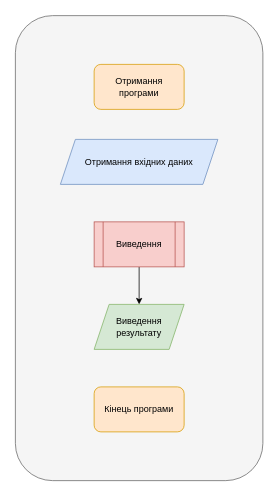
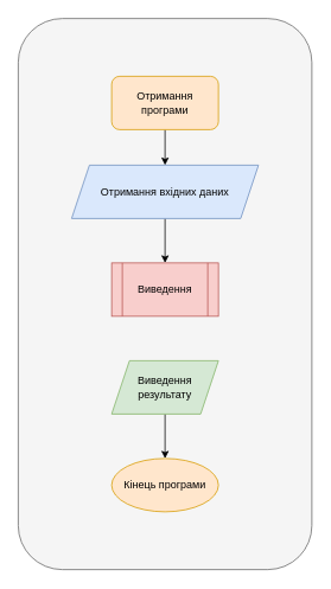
+ <mxCell id="3" style="edgeStyle=orthogonalEdgeStyle;rounded=0;orthogonalLoop=1;jettySize=auto;html=1;entryX=0.5;entryY=0;entryDx=0;entryDy=0;" parent="1" source="4" target="6" edge="1"><mxGeometry relative="1" as="geometry" /></mxCell>
+ <mxCell id="5" style="edgeStyle=orthogonalEdgeStyle;rounded=0;orthogonalLoop=1;jettySize=auto;html=1;exitX=0.5;exitY=1;exitDx=0;exitDy=0;entryX=0.5;entryY=0;entryDx=0;entryDy=0;" parent="1" source="6" target="8" edge="1"><mxGeometry relative="1" as="geometry" /></mxCell>
- <mxCell id="7" style="edgeStyle=orthogonalEdgeStyle;rounded=0;orthogonalLoop=1;jettySize=auto;html=1;exitX=0.5;exitY=1;exitDx=0;exitDy=0;entryX=0.5;entryY=0;entryDx=0;entryDy=0;" parent="1" source="8" target="10" edge="1"><mxGeometry relative="1" as="geometry" /></mxCell>
+ <mxCell id="9" style="edgeStyle=orthogonalEdgeStyle;rounded=0;orthogonalLoop=1;jettySize=auto;html=1;entryX=0.5;entryY=0;entryDx=0;entryDy=0;" parent="1" source="10" target="11" edge="1"><mxGeometry relative="1" as="geometry" /></mxCell>
- <mxCell id="11" value="Кінець програми" style="rounded=1;whiteSpace=wrap;html=1;fillColor=#ffe6cc;strokeColor=#d79b00;" parent="1" vertex="1"><mxGeometry x="125" y="515" width="120" height="60" as="geometry" /></mxCell>
+ <mxCell id="11" value="Кінець програми" style="ellipse;whiteSpace=wrap;html=1;fillColor=#ffe6cc;strokeColor=#d79b00;" parent="1" vertex="1"><mxGeometry x="125" y="515" width="120" height="60" as="geometry" /></mxCell>
